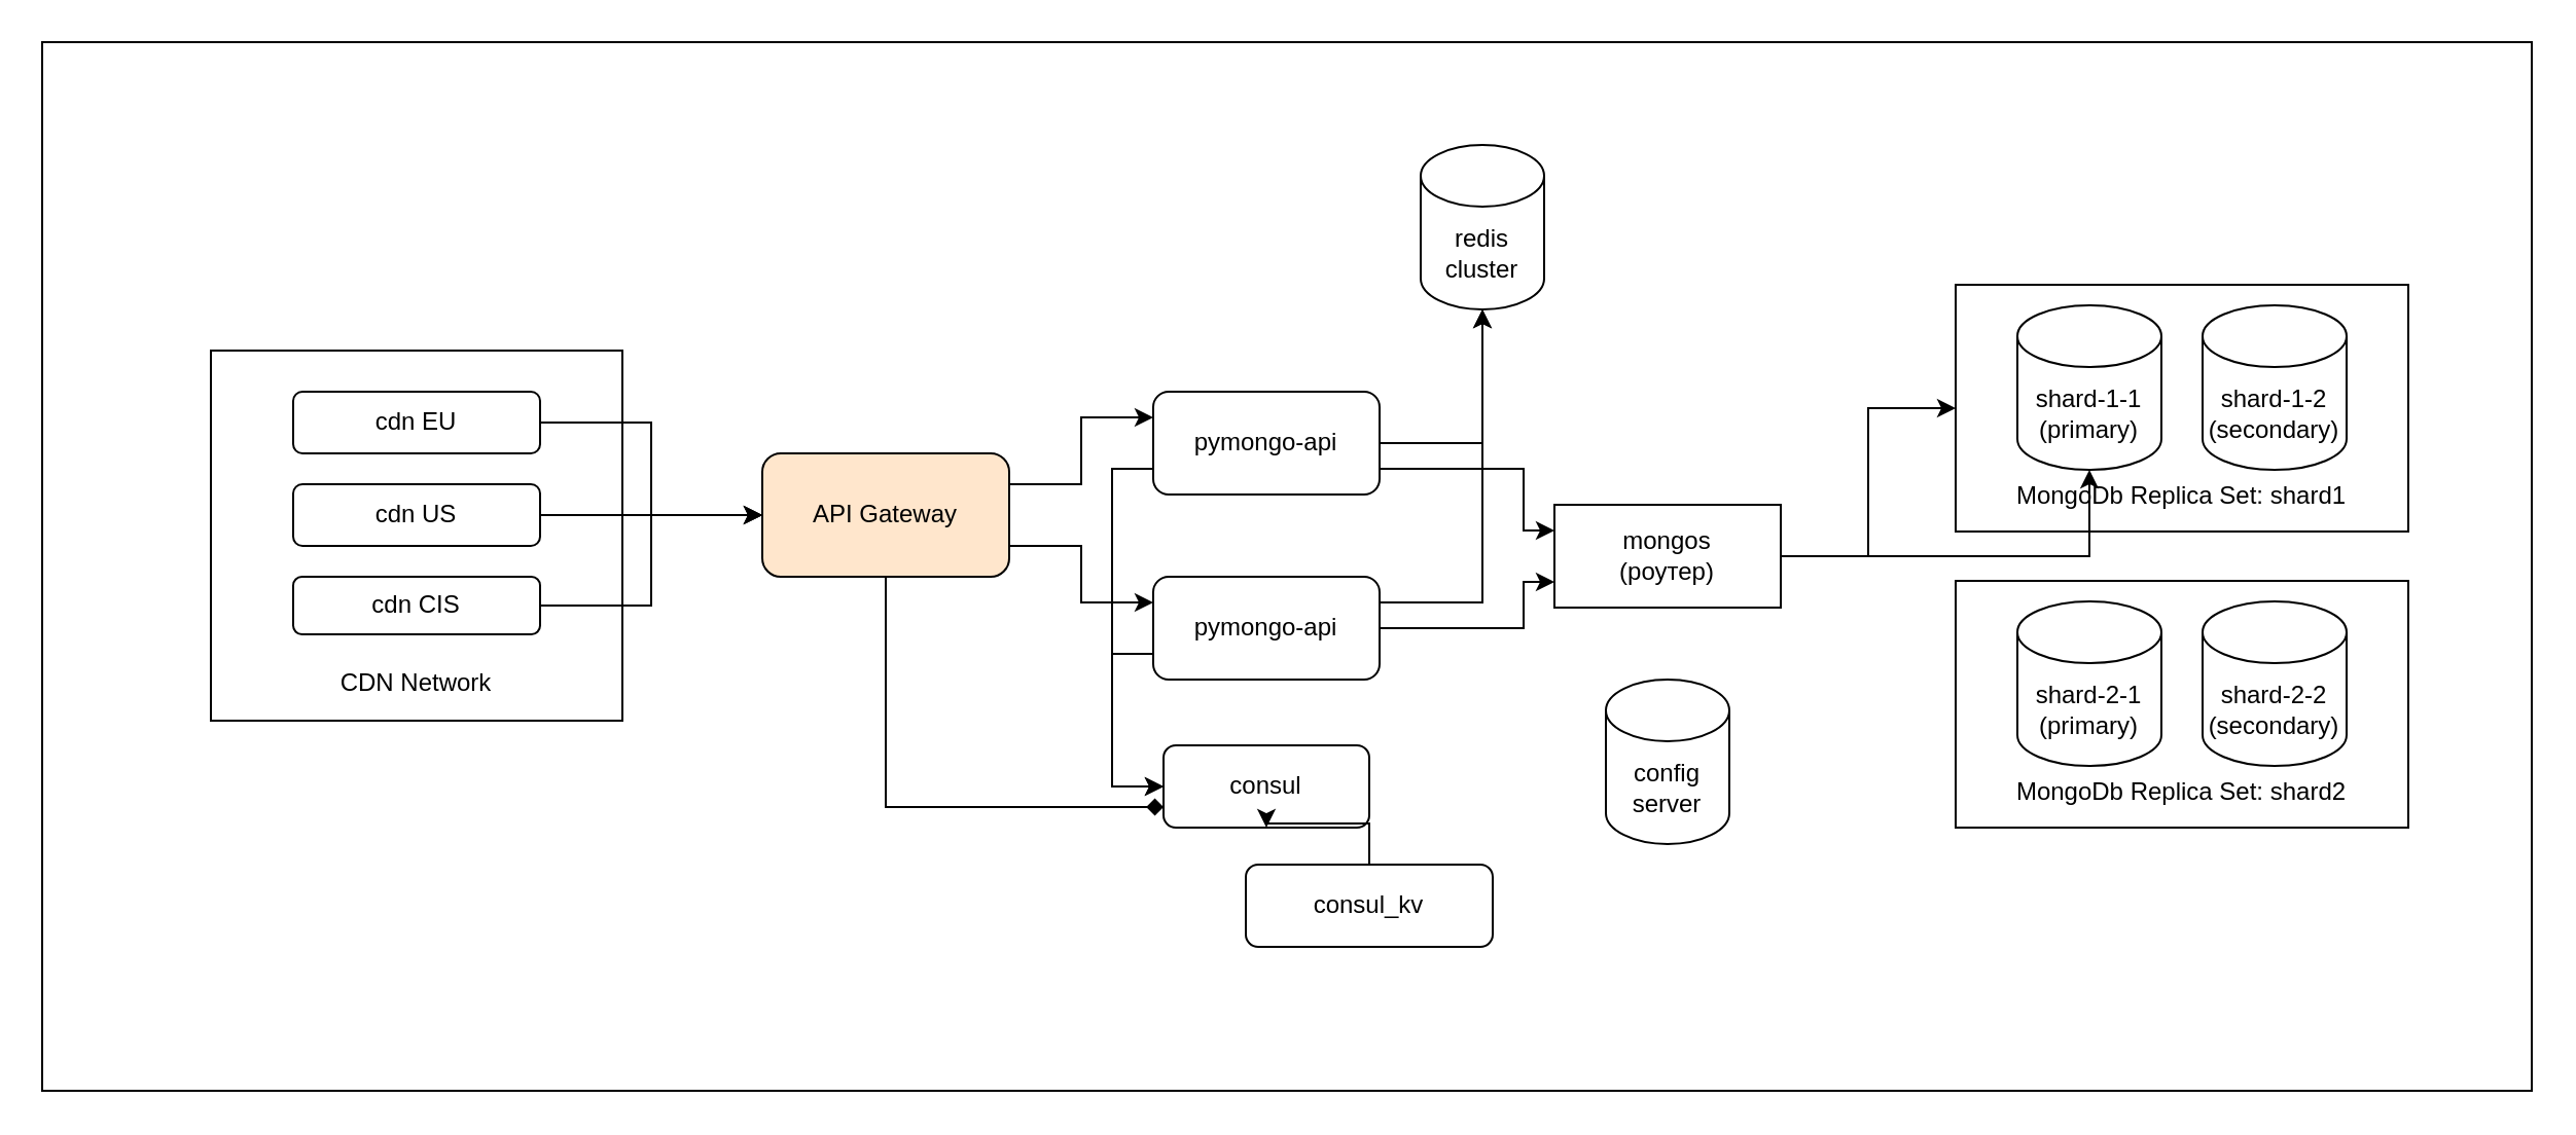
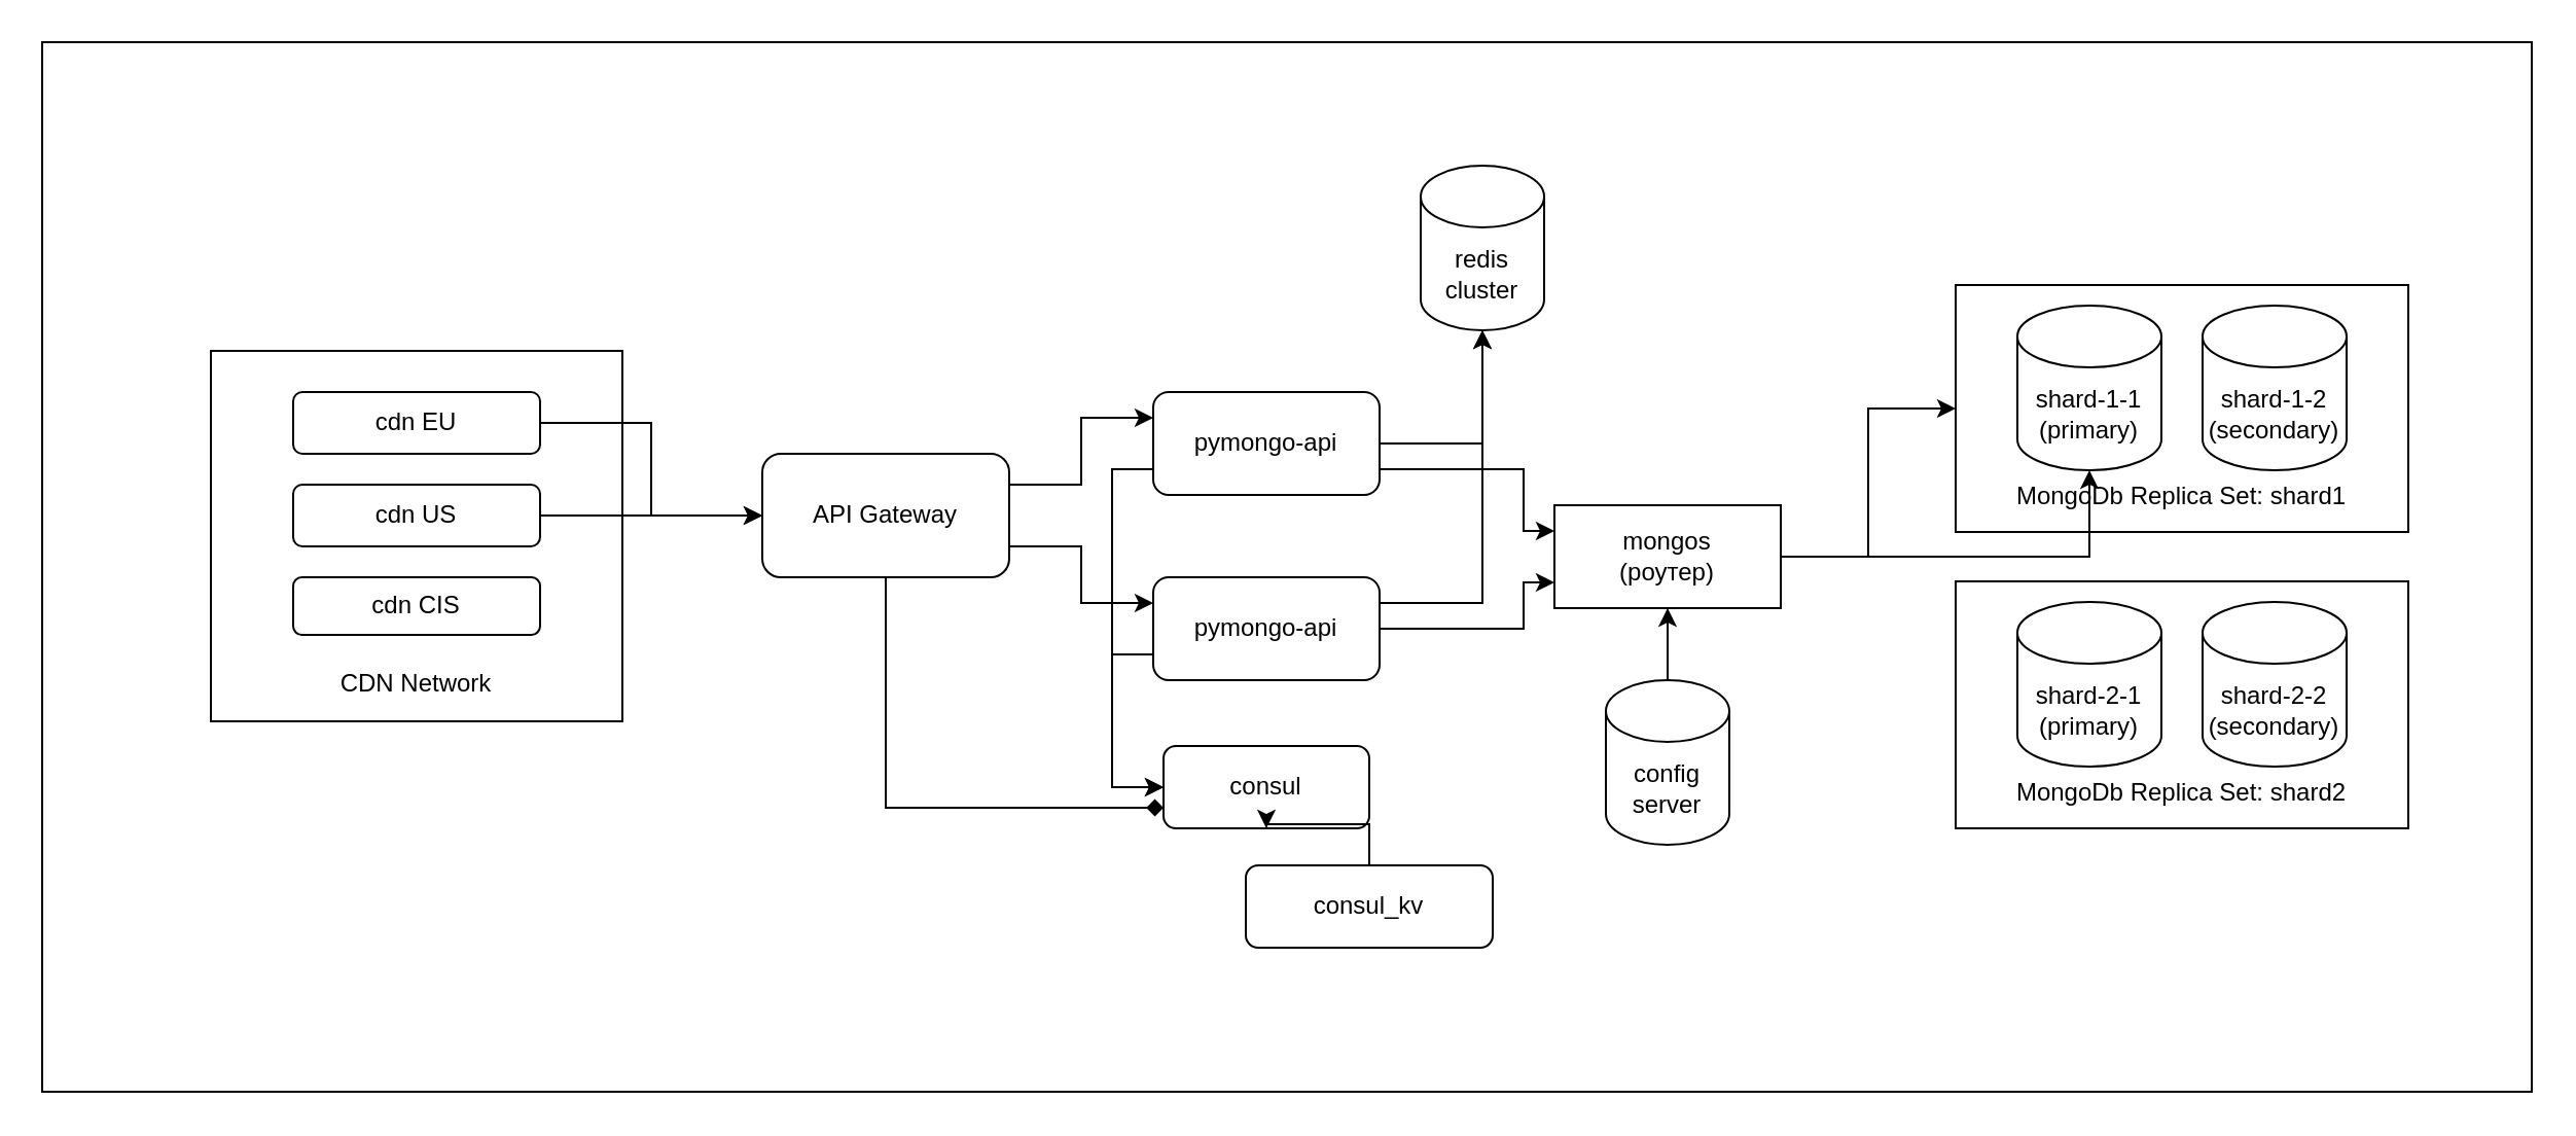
- <mxCell id="18" value="redis&lt;div&gt;cluster&lt;/div&gt;" style="shape=cylinder3;whiteSpace=wrap;html=1;boundedLbl=1;backgroundOutline=1;size=15;" parent="1" vertex="1"><mxGeometry x="690" y="70" width="60" height="80" as="geometry" /></mxCell>
+ <mxCell id="18" value="redis&lt;div&gt;cluster&lt;/div&gt;" style="shape=cylinder3;whiteSpace=wrap;html=1;boundedLbl=1;backgroundOutline=1;size=15;" parent="1" vertex="1"><mxGeometry x="690" y="80" width="60" height="80" as="geometry" /></mxCell>
- <mxCell id="29" value="API Gateway" style="rounded=1;whiteSpace=wrap;html=1;fillColor=#ffe6cc;" parent="1" vertex="1"><mxGeometry x="370" y="220" width="120" height="60" as="geometry" /></mxCell>
+ <mxCell id="29" value="API Gateway" style="rounded=1;whiteSpace=wrap;html=1;" parent="1" vertex="1"><mxGeometry x="370" y="220" width="120" height="60" as="geometry" /></mxCell>
- <mxCell id="35" style="edgeStyle=orthogonalEdgeStyle;rounded=0;orthogonalLoop=1;jettySize=auto;html=1;exitX=1;exitY=0.5;exitDx=0;exitDy=0;entryX=0;entryY=0.5;entryDx=0;entryDy=0;" edge="1" parent="1" source="36" target="29"><mxGeometry relative="1" as="geometry" /></mxCell>
+ <mxCell id="9" value="" style="edgeStyle=orthogonalEdgeStyle;rounded=0;orthogonalLoop=1;jettySize=auto;html=1;" parent="1" source="10" target="8" edge="1"><mxGeometry relative="1" as="geometry" /></mxCell>
